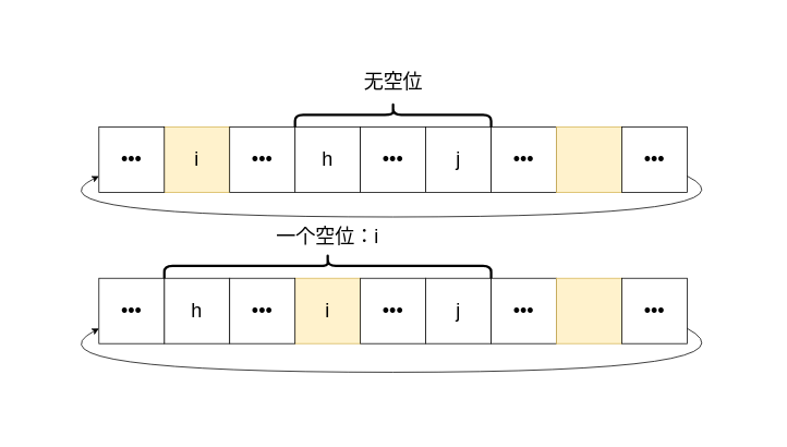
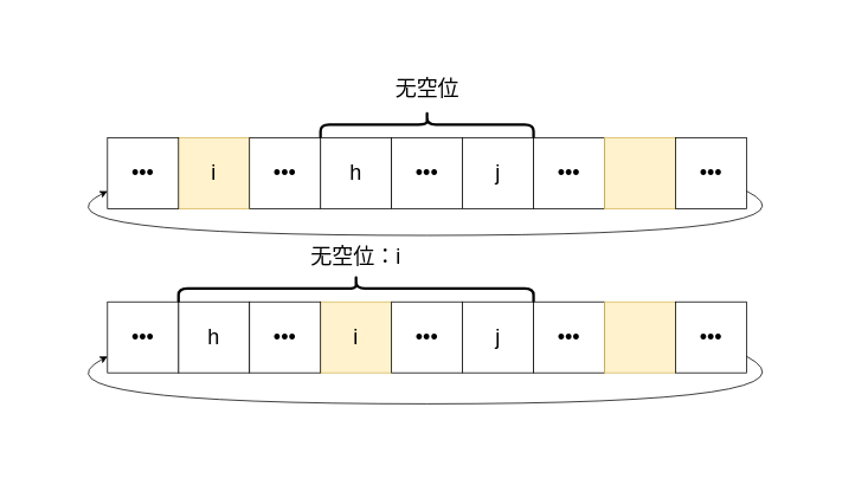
- <mxCell id="23" value="一个空位：i" style="text;html=1;strokeColor=none;fillColor=none;align=center;verticalAlign=middle;whiteSpace=wrap;rounded=0;fontSize=24;" vertex="1" parent="1"><mxGeometry x="331.25" y="275" width="137.5" height="30" as="geometry" /></mxCell>
+ <mxCell id="23" value="无空位：i" style="text;html=1;strokeColor=none;fillColor=none;align=center;verticalAlign=middle;whiteSpace=wrap;rounded=0;fontSize=24;" vertex="1" parent="1"><mxGeometry x="331.25" y="275" width="137.5" height="30" as="geometry" /></mxCell>
